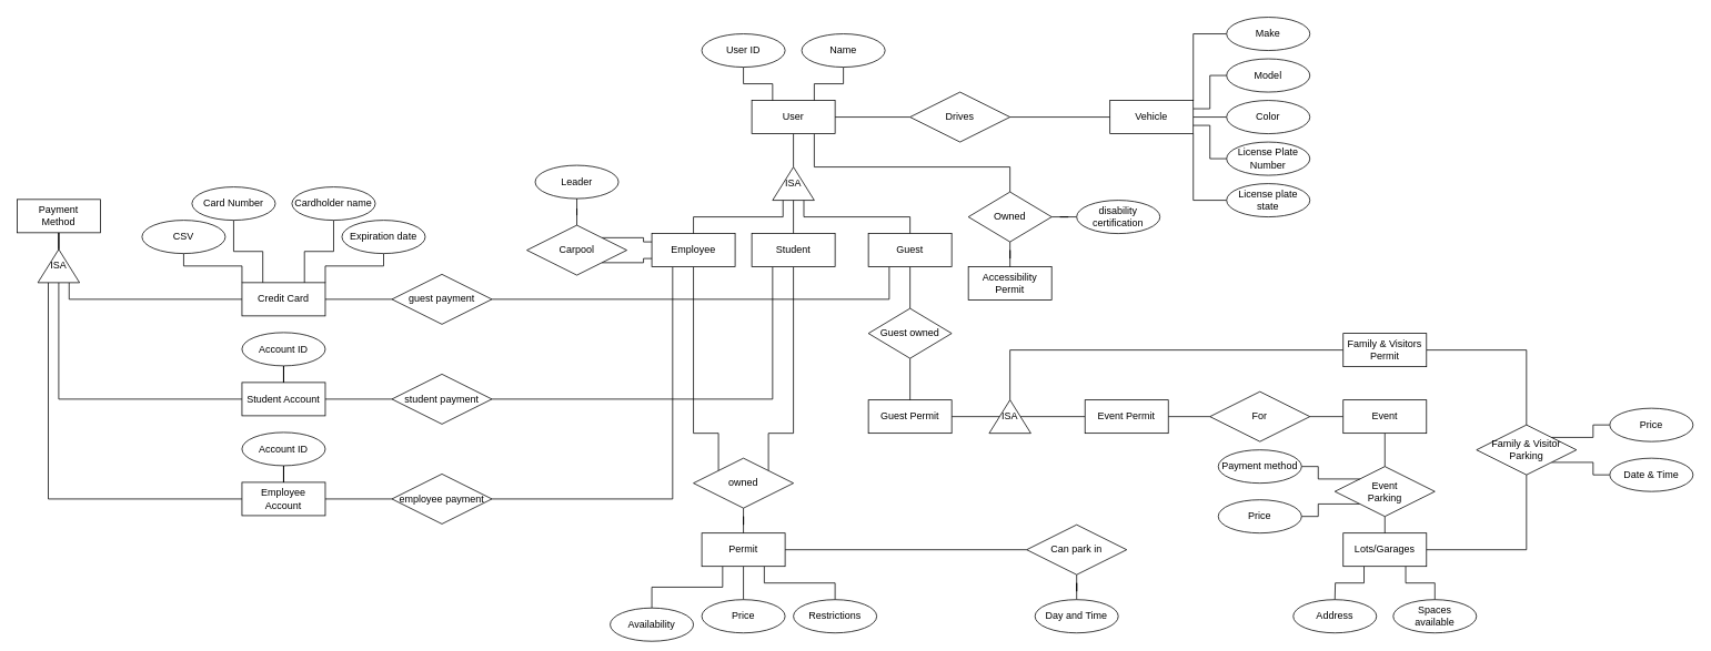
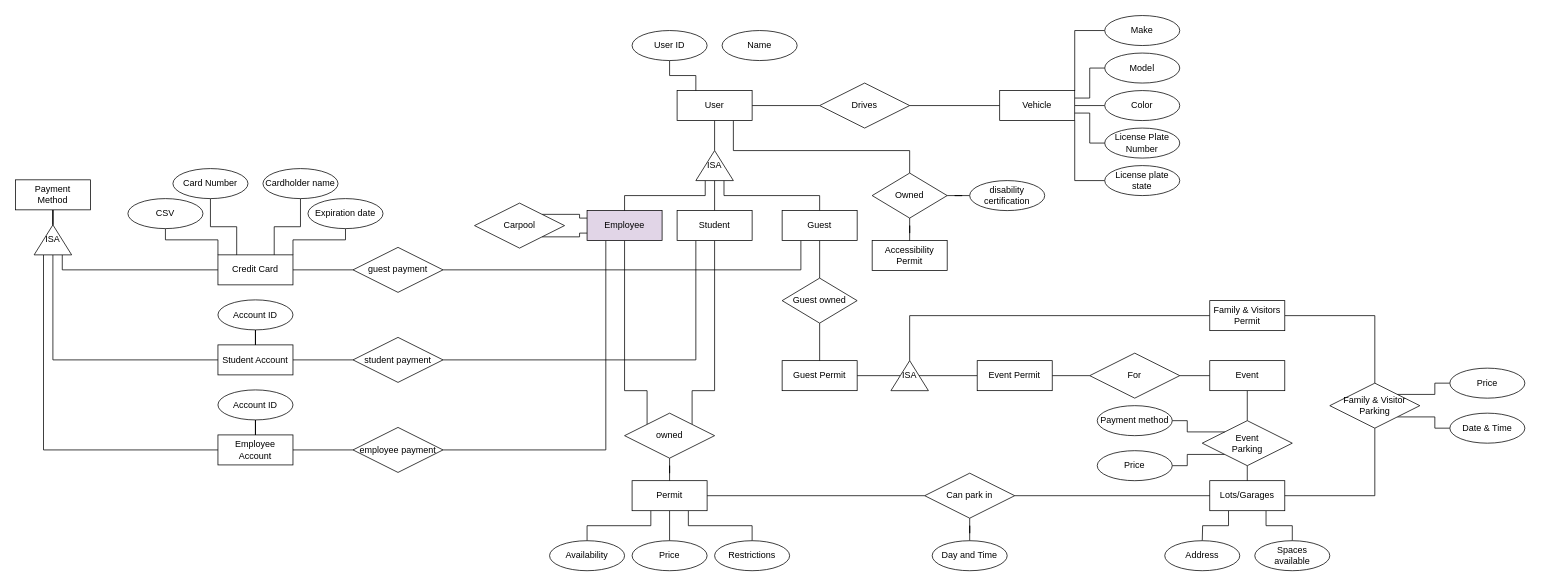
- <mxCell id="31" style="edgeStyle=orthogonalEdgeStyle;rounded=0;orthogonalLoop=1;jettySize=auto;html=1;exitX=0.5;exitY=1;exitDx=0;exitDy=0;entryX=0.75;entryY=0;entryDx=0;entryDy=0;endArrow=none;endFill=0;" edge="1" parent="1" source="32" target="5"><mxGeometry relative="1" as="geometry" /></mxCell>
- <mxCell id="60" value="Leader" style="ellipse;whiteSpace=wrap;html=1;align=center;" vertex="1" parent="1"><mxGeometry x="642" y="198" width="100" height="40" as="geometry" /></mxCell>
- <mxCell id="59" value="" style="edgeStyle=orthogonalEdgeStyle;rounded=0;orthogonalLoop=1;jettySize=auto;html=1;endArrow=none;endFill=0;" edge="1" parent="1" source="60" target="58"><mxGeometry relative="1" as="geometry" /></mxCell>
- <mxCell id="13" value="Employee" style="whiteSpace=wrap;html=1;align=center;" vertex="1" parent="1"><mxGeometry x="782" y="280" width="100" height="40" as="geometry" /></mxCell>
+ <mxCell id="13" value="Employee" style="whiteSpace=wrap;html=1;align=center;fillColor=#e1d5e7;" vertex="1" parent="1"><mxGeometry x="782" y="280" width="100" height="40" as="geometry" /></mxCell>
+ <mxCell id="53" style="edgeStyle=orthogonalEdgeStyle;rounded=0;orthogonalLoop=1;jettySize=auto;html=1;exitX=1;exitY=0.5;exitDx=0;exitDy=0;endArrow=none;endFill=0;" edge="1" parent="1" source="54" target="51"><mxGeometry relative="1" as="geometry" /></mxCell>
- <mxCell id="46" value="Availability" style="ellipse;whiteSpace=wrap;html=1;align=center;" vertex="1" parent="1"><mxGeometry x="732" y="730" width="100" height="40" as="geometry" /></mxCell>
+ <mxCell id="46" value="Availability" style="ellipse;whiteSpace=wrap;html=1;align=center;" vertex="1" parent="1"><mxGeometry x="732" y="720" width="100" height="40" as="geometry" /></mxCell>
